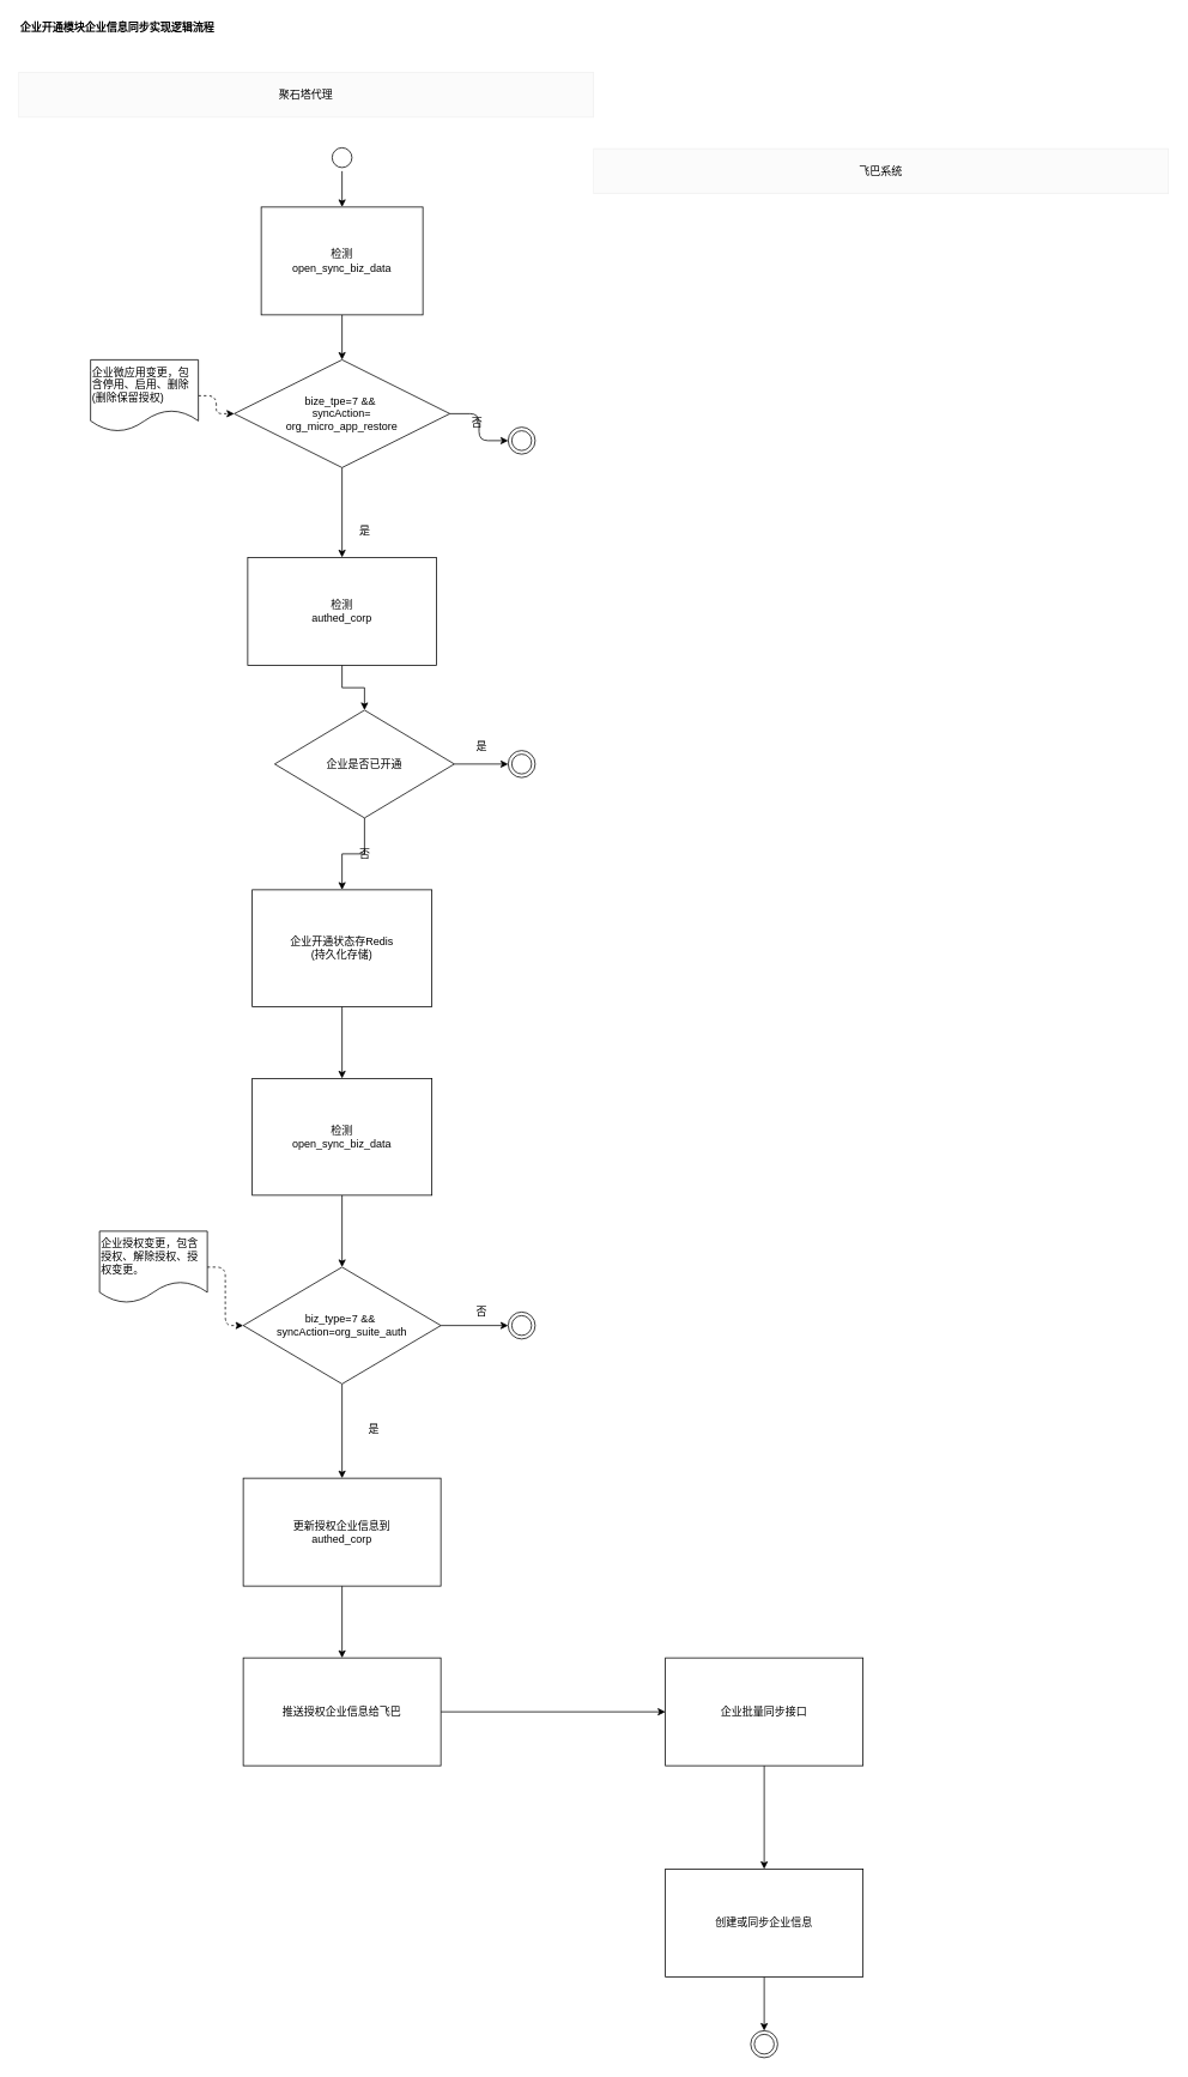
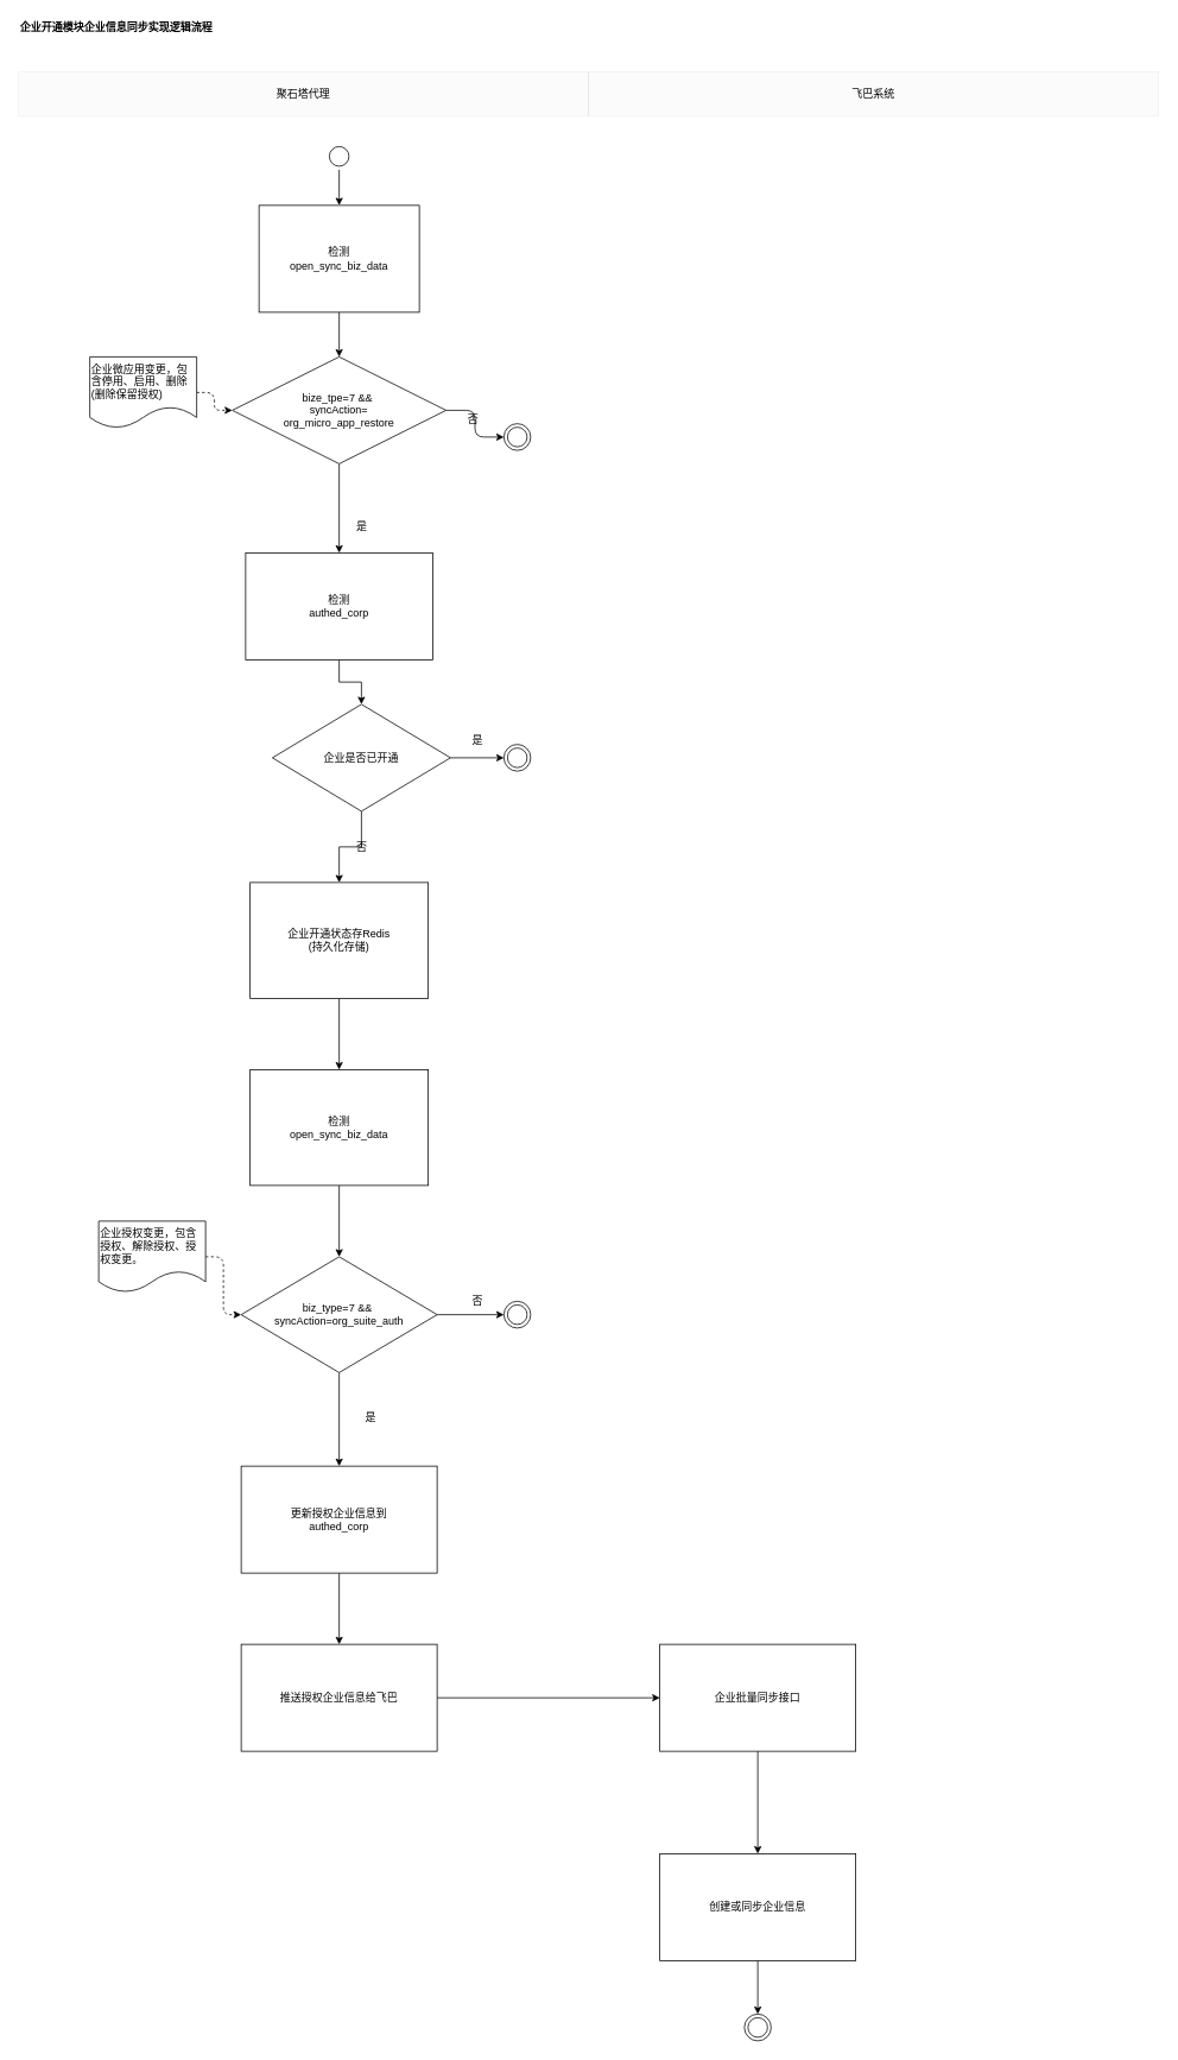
- <mxCell id="45" value="飞巴系统" style="rounded=0;whiteSpace=wrap;html=1;opacity=5;fillColor=#B3B3B3;" vertex="1" parent="1"><mxGeometry x="660" y="165" width="640" height="50" as="geometry" /></mxCell>
+ <mxCell id="45" value="飞巴系统" style="rounded=0;whiteSpace=wrap;html=1;opacity=5;fillColor=#B3B3B3;" vertex="1" parent="1"><mxGeometry x="660" y="80" width="640" height="50" as="geometry" /></mxCell>
